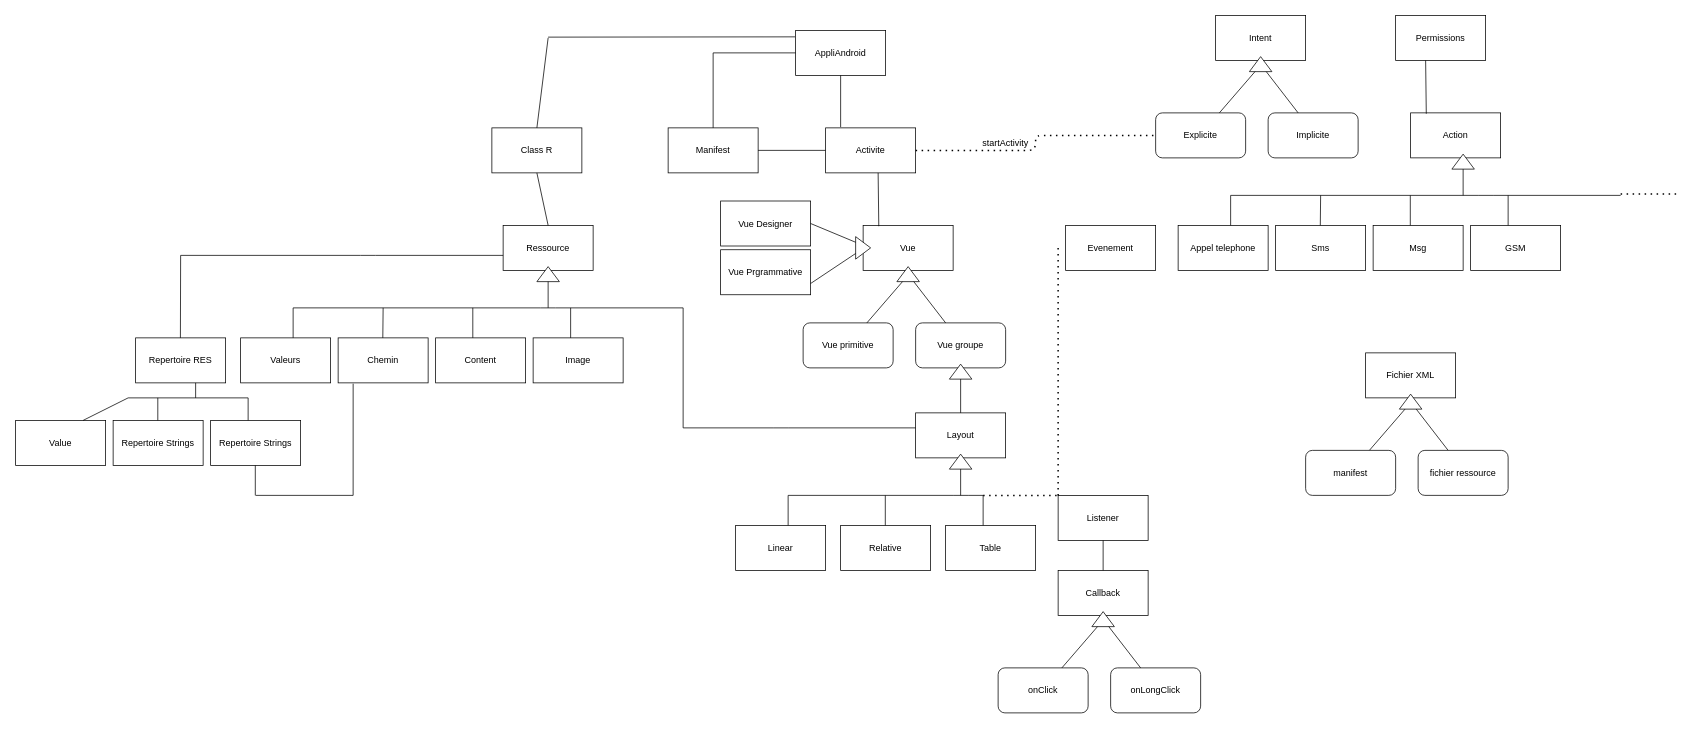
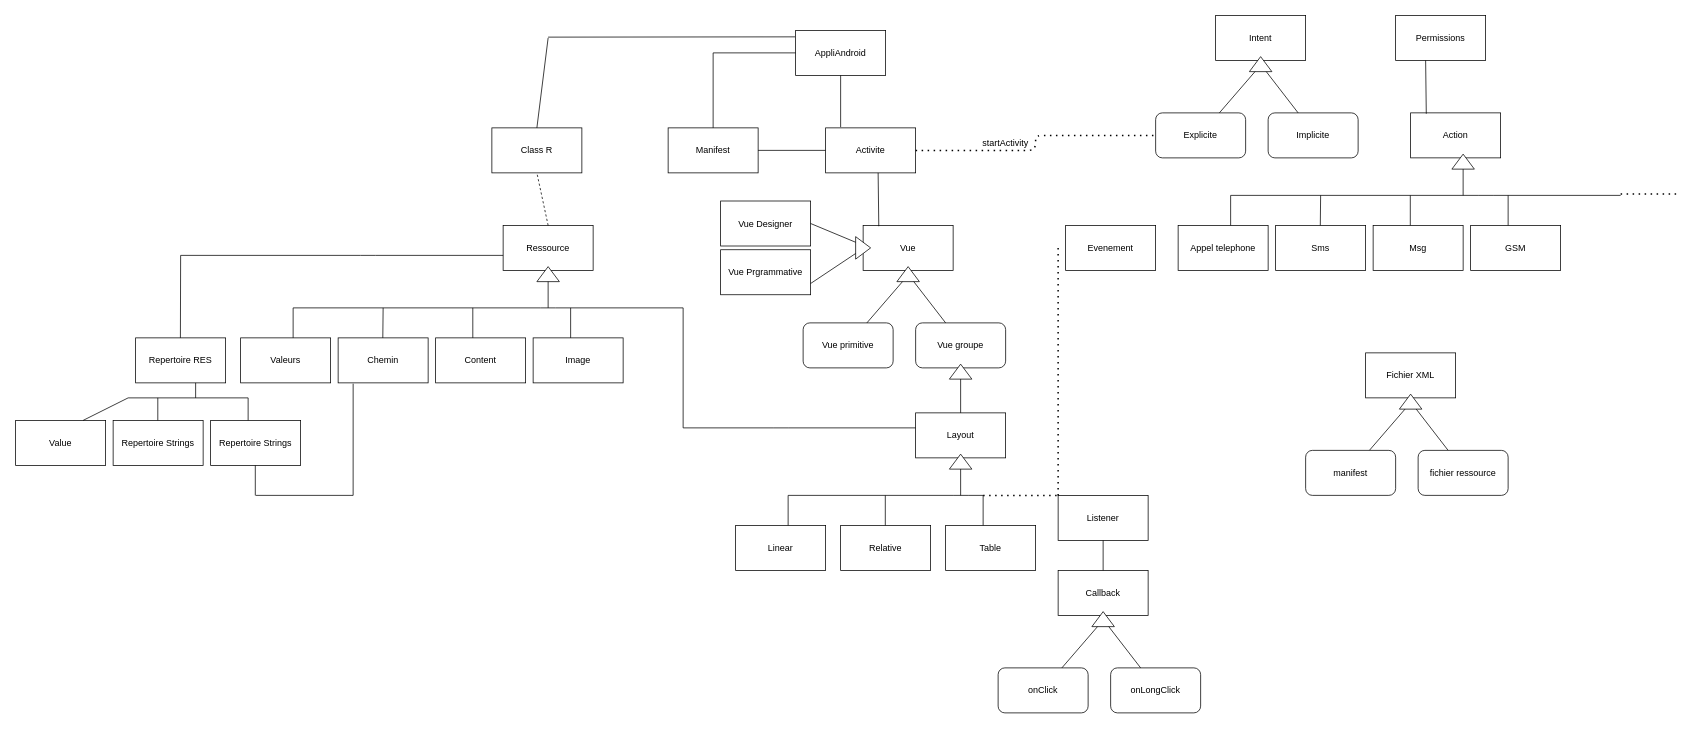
- <mxCell id="49" value="" style="endArrow=none;html=1;entryX=0.5;entryY=1;entryDx=0;entryDy=0;exitX=0.5;exitY=0;exitDx=0;exitDy=0;" edge="1" parent="1" source="20" target="48"><mxGeometry width="50" height="50" relative="1" as="geometry"><mxPoint x="770" y="210" as="sourcePoint" /><mxPoint x="820" y="160" as="targetPoint" /></mxGeometry></mxCell>
+ <mxCell id="49" value="" style="endArrow=none;html=1;entryX=0.5;entryY=1;entryDx=0;entryDy=0;exitX=0.5;exitY=0;exitDx=0;exitDy=0;dashed=1;" edge="1" parent="1" source="20" target="48"><mxGeometry width="50" height="50" relative="1" as="geometry"><mxPoint x="770" y="210" as="sourcePoint" /><mxPoint x="820" y="160" as="targetPoint" /></mxGeometry></mxCell>
